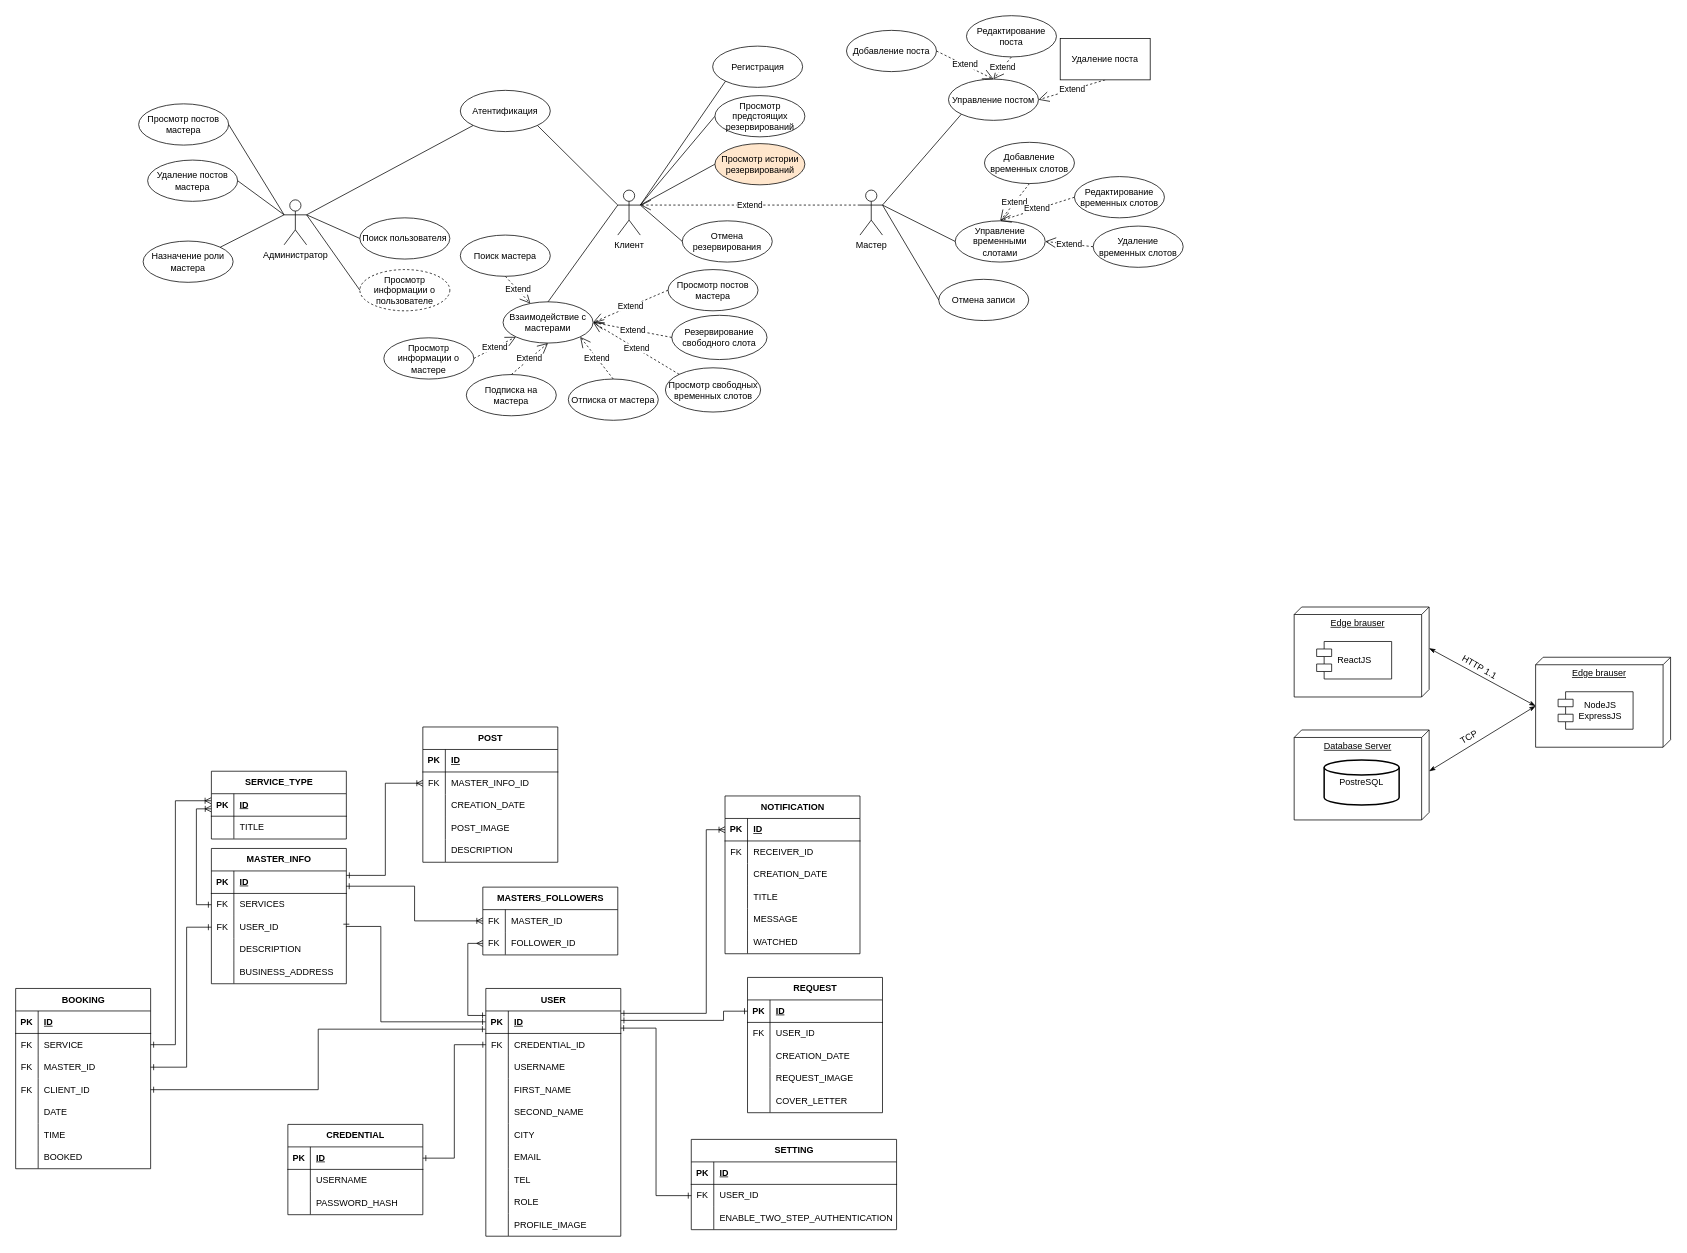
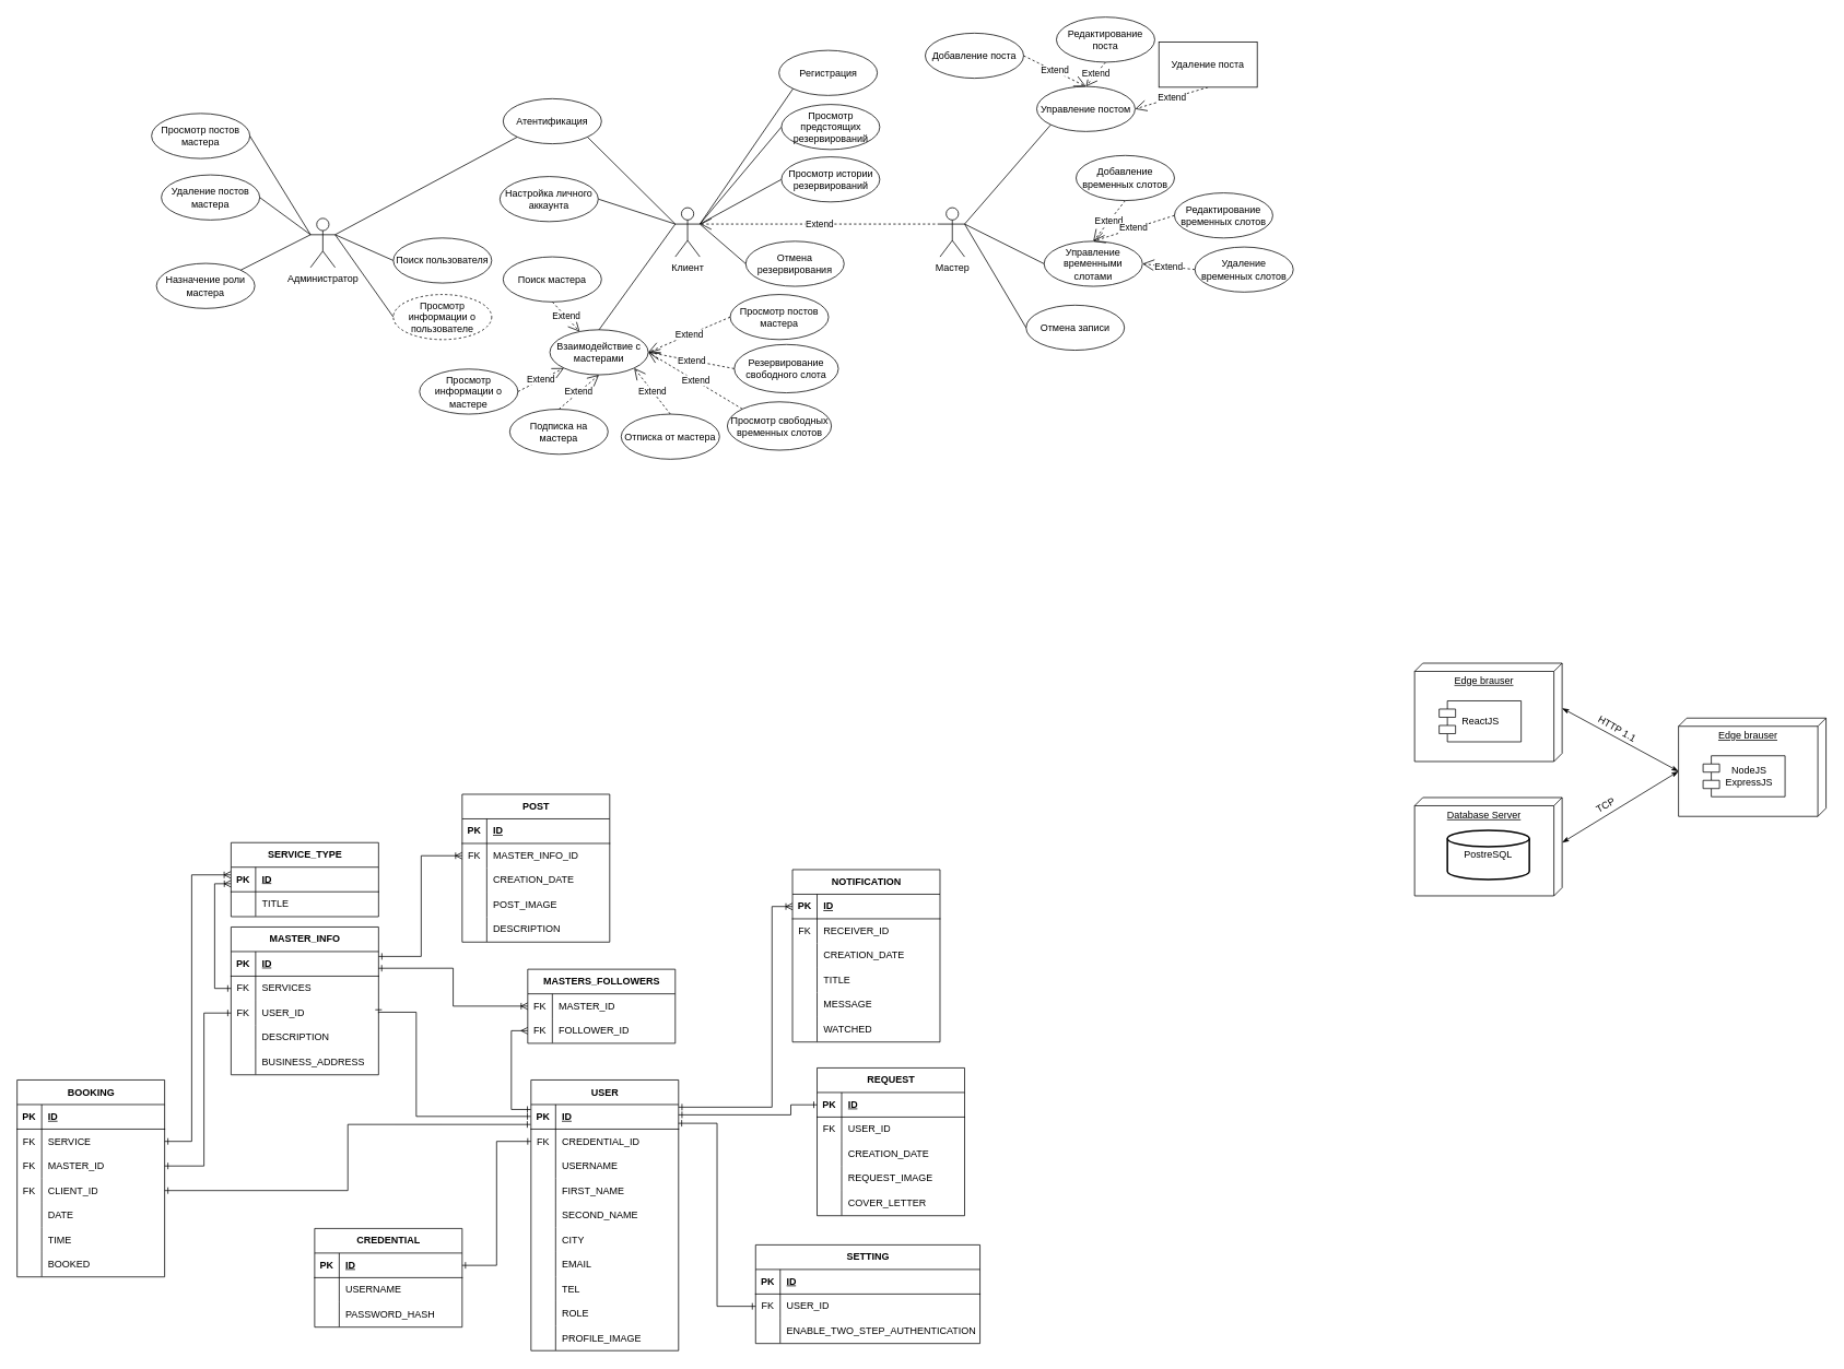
- <mxCell id="32" value="Просмотр истории резервирований" style="ellipse;whiteSpace=wrap;html=1;fillColor=#ffe6cc;" vertex="1" parent="1"><mxGeometry x="952.5" y="191" width="120" height="55" as="geometry" /></mxCell>
+ <mxCell id="32" value="Просмотр истории резервирований" style="ellipse;whiteSpace=wrap;html=1;" vertex="1" parent="1"><mxGeometry x="952.5" y="191" width="120" height="55" as="geometry" /></mxCell>
+ <mxCell id="30" value="Настройка личного аккаунта" style="ellipse;whiteSpace=wrap;html=1;" vertex="1" parent="1"><mxGeometry x="609" y="215" width="120" height="55" as="geometry" /></mxCell>
+ <mxCell id="29" style="rounded=0;orthogonalLoop=1;jettySize=auto;html=1;exitX=0;exitY=0.333;exitDx=0;exitDy=0;exitPerimeter=0;entryX=1;entryY=0.5;entryDx=0;entryDy=0;endArrow=none;startFill=0;" edge="1" parent="1" target="30" source="4"><mxGeometry relative="1" as="geometry"><mxPoint x="451" y="526" as="sourcePoint" /></mxGeometry></mxCell>
